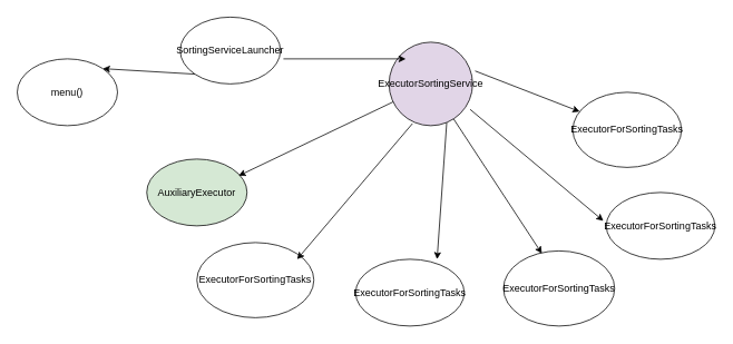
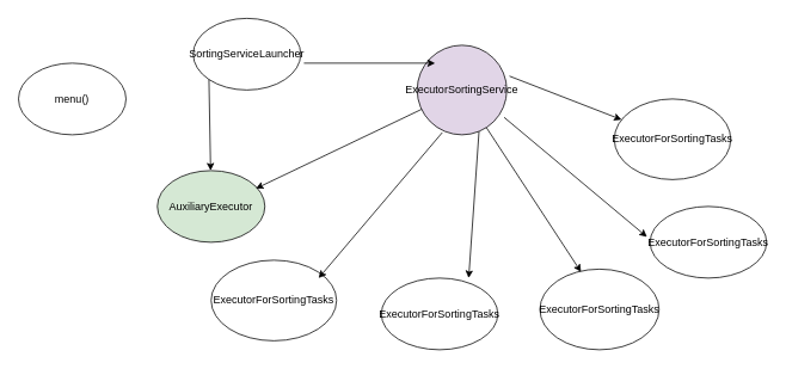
- <mxCell id="11" value="" style="endArrow=classic;html=1;rounded=0;entryX=1;entryY=0;entryDx=0;entryDy=0;exitX=0;exitY=1;exitDx=0;exitDy=0;" edge="1" parent="1" source="2" target="3"><mxGeometry width="50" height="50" relative="1" as="geometry"><mxPoint x="205" y="80" as="sourcePoint" /><mxPoint x="255" y="30" as="targetPoint" /></mxGeometry></mxCell>
+ <mxCell id="11" value="" style="endArrow=classic;html=1;rounded=0;exitX=0;exitY=1;exitDx=0;exitDy=0;" edge="1" parent="1" source="2" target="5"><mxGeometry width="50" height="50" relative="1" as="geometry"><mxPoint x="205" y="80" as="sourcePoint" /><mxPoint x="255" y="30" as="targetPoint" /></mxGeometry></mxCell>
